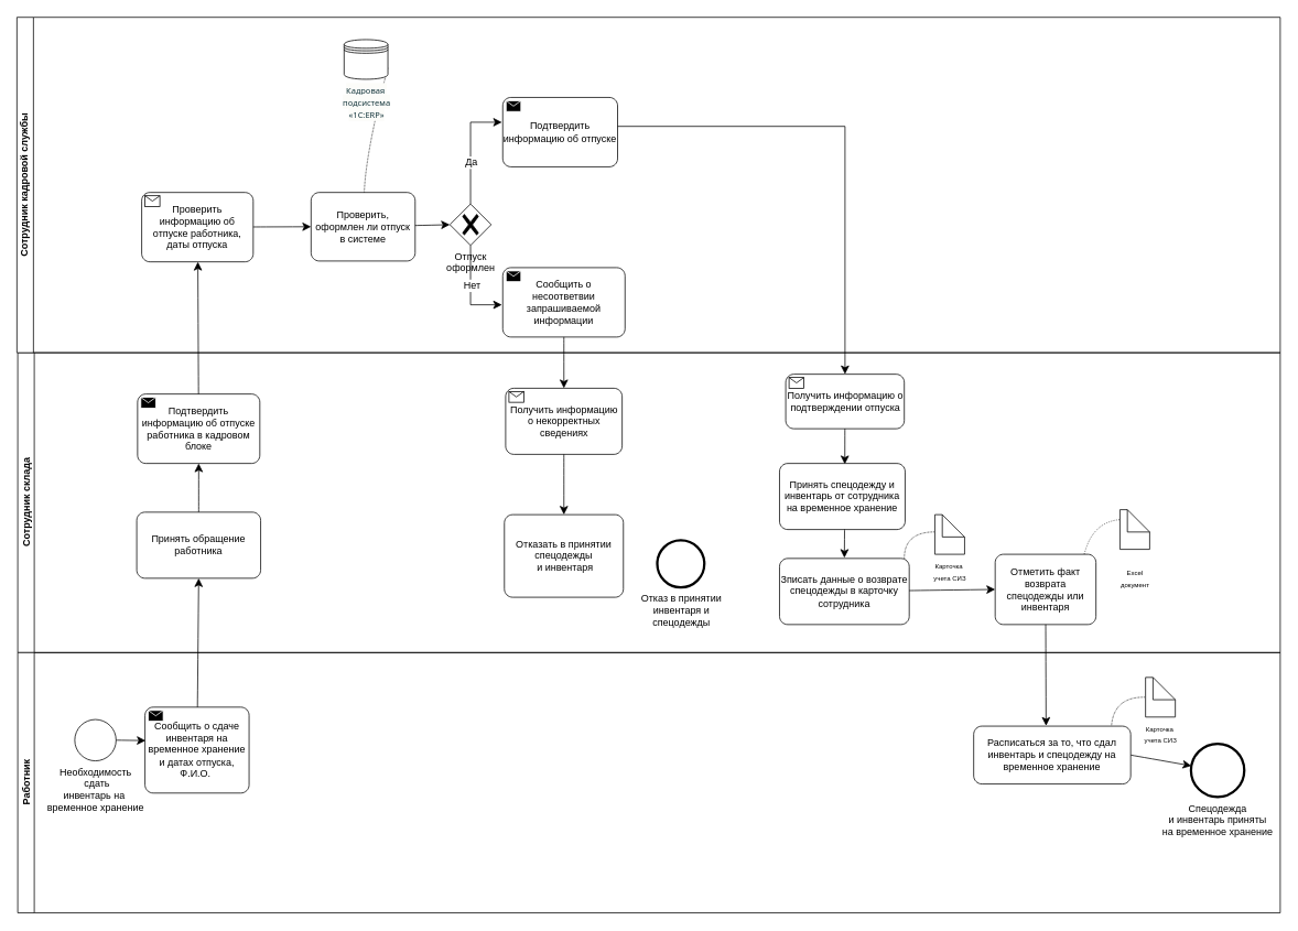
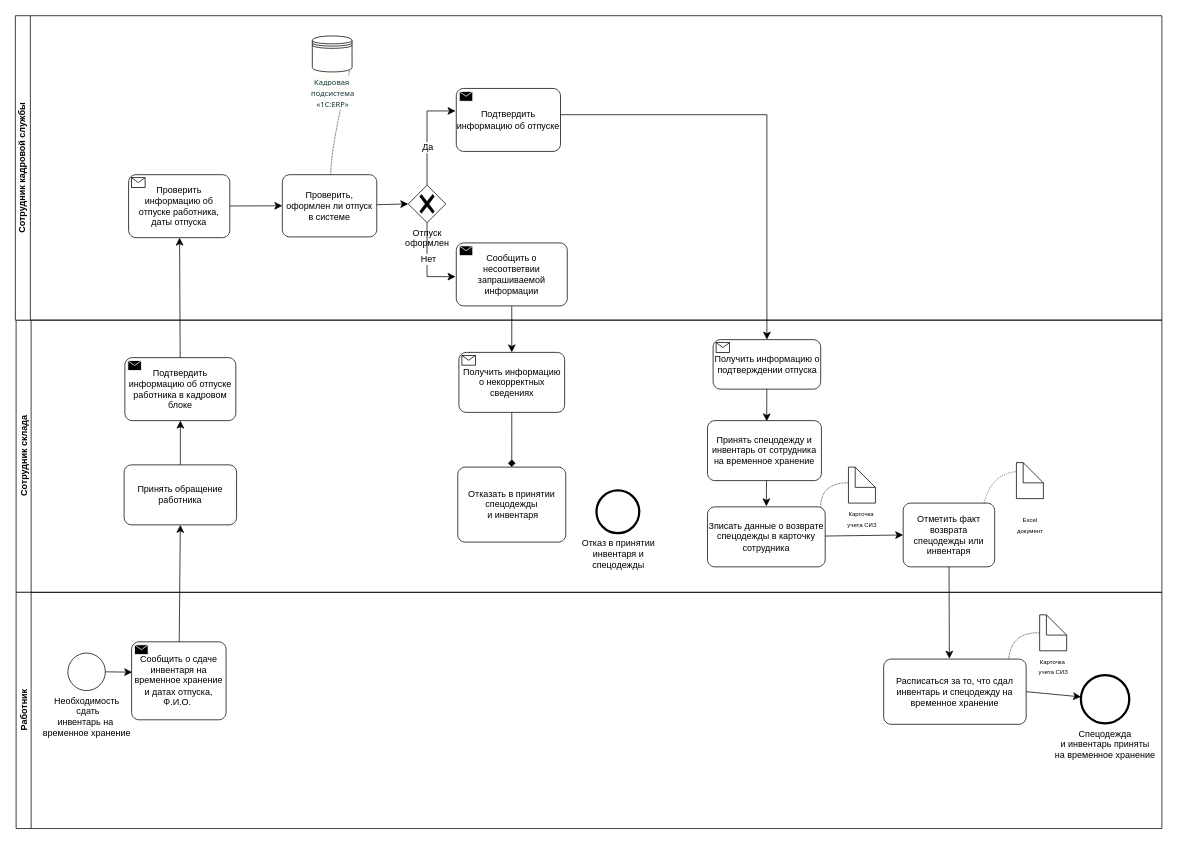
- <mxCell id="14" style="edgeStyle=none;curved=1;rounded=0;orthogonalLoop=1;jettySize=auto;html=1;entryX=0.5;entryY=0;entryDx=0;entryDy=0;entryPerimeter=0;fontSize=12;startSize=8;endSize=8;" parent="2" source="10" target="5" edge="1"><mxGeometry relative="1" as="geometry" /></mxCell>
+ <mxCell id="14" style="edgeStyle=none;curved=1;rounded=0;orthogonalLoop=1;jettySize=auto;html=1;entryX=0.5;entryY=0;entryDx=0;entryDy=0;entryPerimeter=0;fontSize=12;startSize=8;endSize=8;endArrow=diamond;" parent="2" source="10" target="5" edge="1"><mxGeometry relative="1" as="geometry" /></mxCell>
- <mxCell id="30" value="Расписаться за то, что сдал инвентарь и спецодежду на временное хранение" style="points=[[0.25,0,0],[0.5,0,0],[0.75,0,0],[1,0.25,0],[1,0.5,0],[1,0.75,0],[0.75,1,0],[0.5,1,0],[0.25,1,0],[0,0.75,0],[0,0.5,0],[0,0.25,0]];shape=mxgraph.bpmn.task;whiteSpace=wrap;rectStyle=rounded;size=10;html=1;container=1;expand=0;collapsible=0;taskMarker=abstract;" vertex="1" parent="22"><mxGeometry x="1157" y="89" width="190" height="70" as="geometry" /></mxCell>
+ <mxCell id="30" value="Расписаться за то, что сдал инвентарь и спецодежду на временное хранение" style="points=[[0.25,0,0],[0.5,0,0],[0.75,0,0],[1,0.25,0],[1,0.5,0],[1,0.75,0],[0.75,1,0],[0.5,1,0],[0.25,1,0],[0,0.75,0],[0,0.5,0],[0,0.25,0]];shape=mxgraph.bpmn.task;whiteSpace=wrap;rectStyle=rounded;size=10;html=1;container=1;expand=0;collapsible=0;taskMarker=abstract;" vertex="1" parent="22"><mxGeometry x="1157" y="89" width="190" height="87" as="geometry" /></mxCell>
